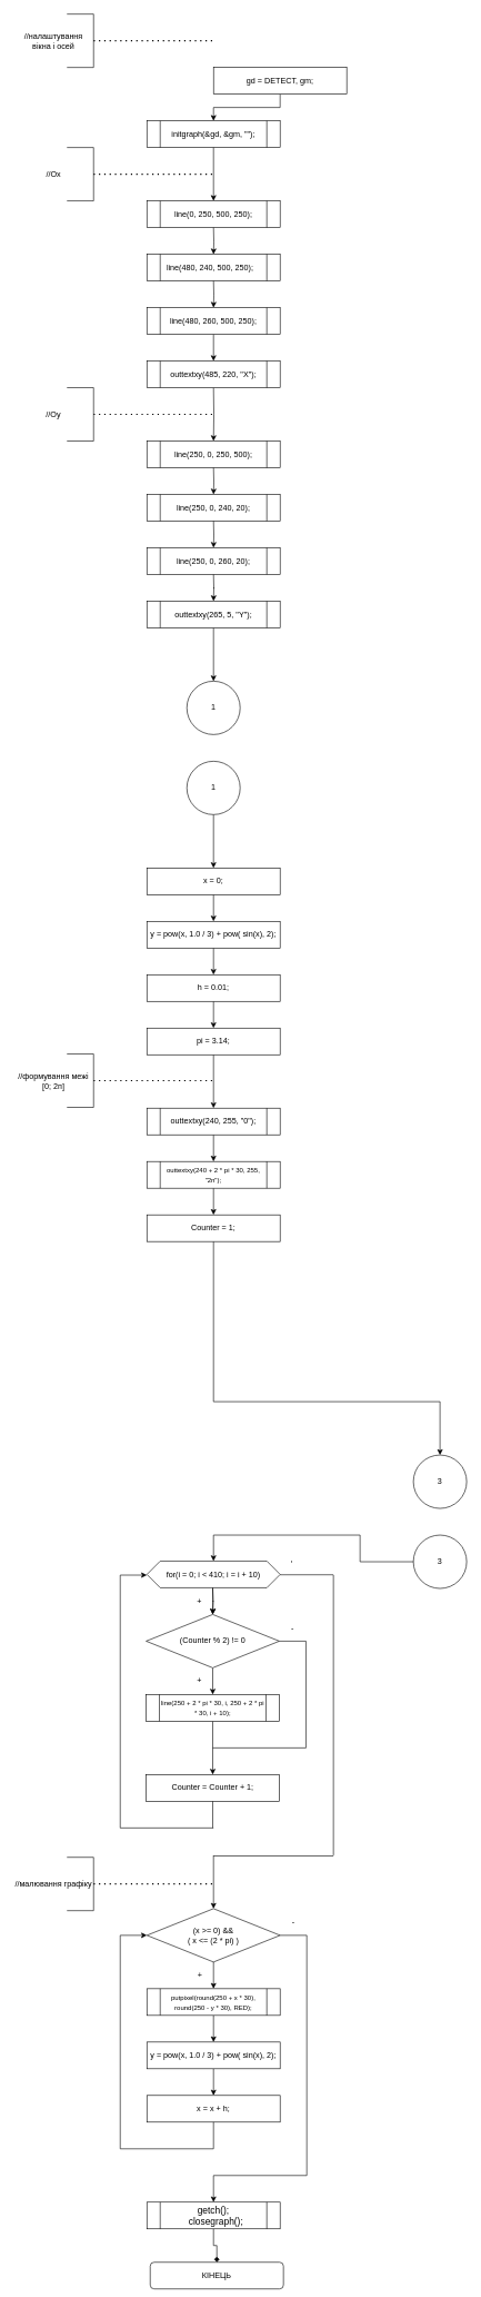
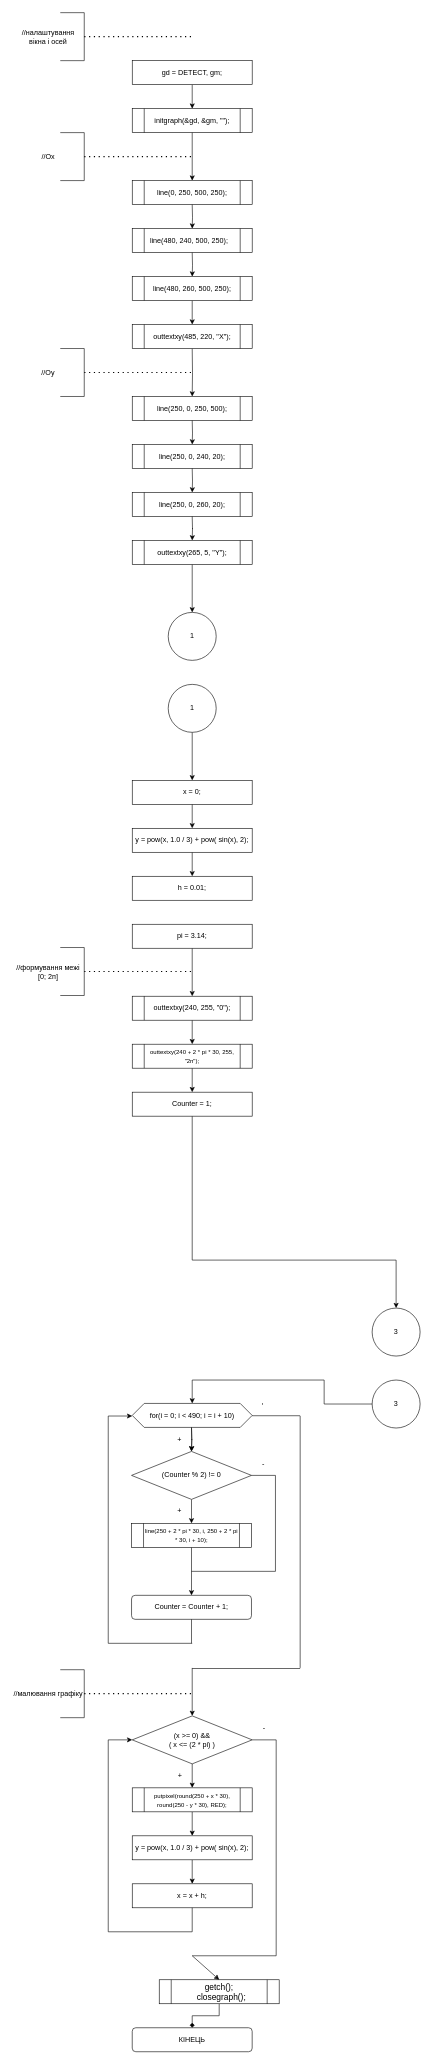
- <mxCell id="97" value="gd = DETECT, gm;" style="rounded=0;whiteSpace=wrap;html=1;" vertex="1" parent="1"><mxGeometry x="320" y="100" width="200" height="40" as="geometry" /></mxCell>
+ <mxCell id="97" value="gd = DETECT, gm;" style="rounded=0;whiteSpace=wrap;html=1;" vertex="1" parent="1"><mxGeometry x="220" y="100" width="200" height="40" as="geometry" /></mxCell>
- <mxCell id="98" value="" style="edgeStyle=orthogonalEdgeStyle;rounded=0;orthogonalLoop=1;jettySize=auto;html=1;" edge="1" parent="1" source="99" target="101"><mxGeometry relative="1" as="geometry" /></mxCell>
- <mxCell id="104" value="for(i = 0; i &amp;lt; 410; i = i + 10)" style="shape=hexagon;perimeter=hexagonPerimeter2;whiteSpace=wrap;html=1;fixedSize=1;" vertex="1" parent="1"><mxGeometry x="220" y="2339" width="200" height="40" as="geometry" /></mxCell>
+ <mxCell id="104" value="for(i = 0; i &amp;lt; 490; i = i + 10)" style="shape=hexagon;perimeter=hexagonPerimeter2;whiteSpace=wrap;html=1;fixedSize=1;" vertex="1" parent="1"><mxGeometry x="220" y="2339" width="200" height="40" as="geometry" /></mxCell>
- <mxCell id="44" value="Counter = Counter + 1;" style="rounded=0;whiteSpace=wrap;html=1;fontSize=12;" parent="1" vertex="1"><mxGeometry x="218.82" y="2659" width="200" height="40" as="geometry" /></mxCell>
+ <mxCell id="44" value="Counter = Counter + 1;" style="whiteSpace=wrap;html=1;fontSize=12;rounded=1;" parent="1" vertex="1"><mxGeometry x="218.82" y="2659" width="200" height="40" as="geometry" /></mxCell>
- <mxCell id="107" value="&lt;div style=&quot;font-size: 14px&quot;&gt;&lt;font style=&quot;font-size: 14px&quot;&gt;getch();&lt;/font&gt;&lt;/div&gt;&lt;div style=&quot;font-size: 14px&quot;&gt;&lt;font style=&quot;font-size: 14px&quot;&gt;&amp;nbsp;&amp;nbsp;&lt;span&gt;closegraph();&lt;/span&gt;&lt;/font&gt;&lt;/div&gt;" style="shape=process;whiteSpace=wrap;html=1;backgroundOutline=1;fontSize=12;" vertex="1" parent="1"><mxGeometry x="220" y="3300" width="200" height="40" as="geometry" /></mxCell>
+ <mxCell id="107" value="&lt;div style=&quot;font-size: 14px&quot;&gt;&lt;font style=&quot;font-size: 14px&quot;&gt;getch();&lt;/font&gt;&lt;/div&gt;&lt;div style=&quot;font-size: 14px&quot;&gt;&lt;font style=&quot;font-size: 14px&quot;&gt;&amp;nbsp;&amp;nbsp;&lt;span&gt;closegraph();&lt;/span&gt;&lt;/font&gt;&lt;/div&gt;" style="shape=process;whiteSpace=wrap;html=1;backgroundOutline=1;fontSize=12;" vertex="1" parent="1"><mxGeometry x="265" y="3300" width="200" height="40" as="geometry" /></mxCell>
- <mxCell id="77" value="КІНЕЦЬ" style="rounded=1;whiteSpace=wrap;html=1;fontSize=12;" parent="1" vertex="1"><mxGeometry x="225" y="3390" width="200" height="40" as="geometry" /></mxCell>
+ <mxCell id="77" value="КІНЕЦЬ" style="rounded=1;whiteSpace=wrap;html=1;fontSize=12;" parent="1" vertex="1"><mxGeometry x="220" y="3380" width="200" height="40" as="geometry" /></mxCell>
